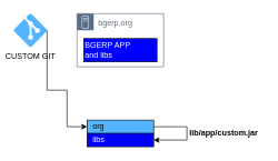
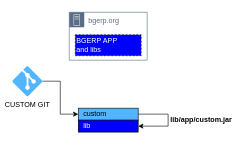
- <mxCell id="3" value="CUSTOM GIT" style="verticalLabelPosition=bottom;html=1;verticalAlign=top;align=center;strokeColor=none;fillColor=#53B4FF;shape=mxgraph.azure.git_repository;" parent="1" vertex="1"><mxGeometry x="20" y="20" width="50" height="50" as="geometry" /></mxCell>
+ <mxCell id="3" value="CUSTOM GIT" style="verticalLabelPosition=bottom;html=1;verticalAlign=top;align=center;strokeColor=none;fillColor=#53B4FF;shape=mxgraph.azure.git_repository;" parent="1" vertex="1"><mxGeometry x="20" y="110" width="50" height="50" as="geometry" /></mxCell>
- <mxCell id="9" value="BGERP APP &lt;br&gt;and libs" style="rounded=0;whiteSpace=wrap;html=1;fillColor=#0000FF;fontColor=#FFFFFF;align=left;" vertex="1" parent="8"><mxGeometry x="10" y="37.5" width="110" height="35" as="geometry" /></mxCell>
+ <mxCell id="9" value="BGERP APP &lt;br&gt;and libs" style="rounded=0;whiteSpace=wrap;html=1;fillColor=#0000FF;fontColor=#FFFFFF;align=left;dashed=1;" vertex="1" parent="8"><mxGeometry x="10" y="37.5" width="110" height="35" as="geometry" /></mxCell>
- <mxCell id="5" value="&amp;nbsp; org" style="rounded=0;whiteSpace=wrap;html=1;fillColor=#53B4FF;fontColor=#000000;align=left;" parent="1" vertex="1"><mxGeometry x="130" y="180" width="100" height="20" as="geometry" /></mxCell>
+ <mxCell id="5" value="&amp;nbsp; custom" style="rounded=0;whiteSpace=wrap;html=1;fillColor=#53B4FF;fontColor=#000000;align=left;" parent="1" vertex="1"><mxGeometry x="130" y="180" width="100" height="20" as="geometry" /></mxCell>
- <mxCell id="6" value="&amp;nbsp; libs" style="rounded=0;whiteSpace=wrap;html=1;fillColor=#0000FF;fontColor=#FFFFFF;align=left;" parent="1" vertex="1"><mxGeometry x="130" y="200" width="100" height="20" as="geometry" /></mxCell>
+ <mxCell id="6" value="&amp;nbsp; lib" style="rounded=0;whiteSpace=wrap;html=1;fillColor=#0000FF;fontColor=#FFFFFF;align=left;" parent="1" vertex="1"><mxGeometry x="130" y="200" width="100" height="20" as="geometry" /></mxCell>
